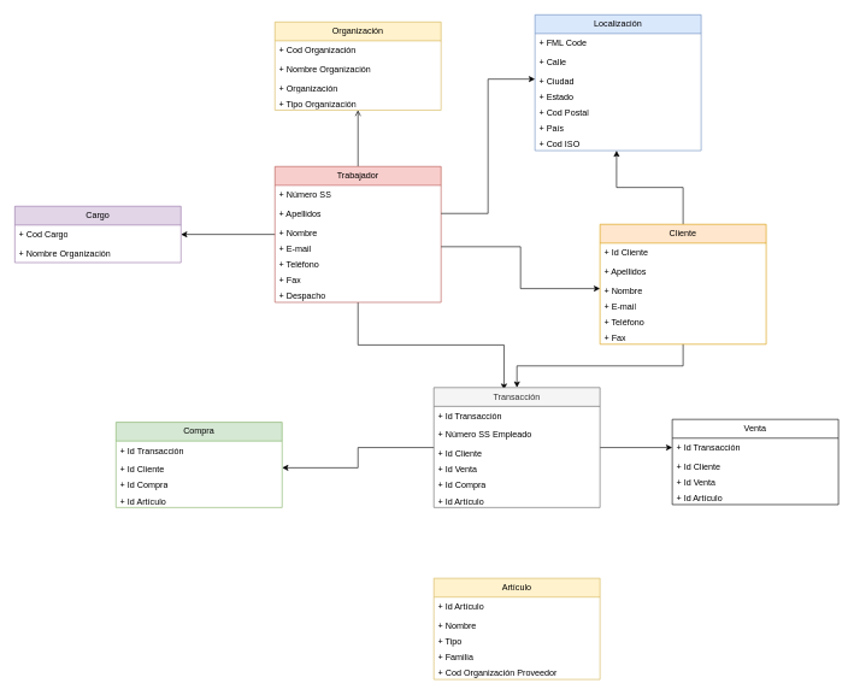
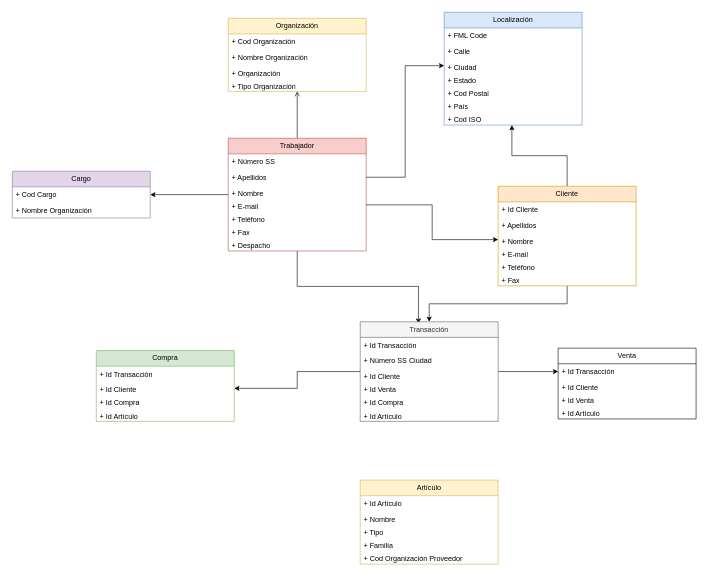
- <mxCell id="44" value="+ Número SS Empleado" style="text;strokeColor=none;fillColor=none;align=left;verticalAlign=top;spacingLeft=4;spacingRight=4;overflow=hidden;rotatable=0;points=[[0,0.5],[1,0.5]];portConstraint=eastwest;whiteSpace=wrap;html=1;" vertex="1" parent="42"><mxGeometry y="52" width="230" height="26" as="geometry" /></mxCell>
+ <mxCell id="44" value="+ Número SS Ciudad" style="text;strokeColor=none;fillColor=none;align=left;verticalAlign=top;spacingLeft=4;spacingRight=4;overflow=hidden;rotatable=0;points=[[0,0.5],[1,0.5]];portConstraint=eastwest;whiteSpace=wrap;html=1;" vertex="1" parent="42"><mxGeometry y="52" width="230" height="26" as="geometry" /></mxCell>
